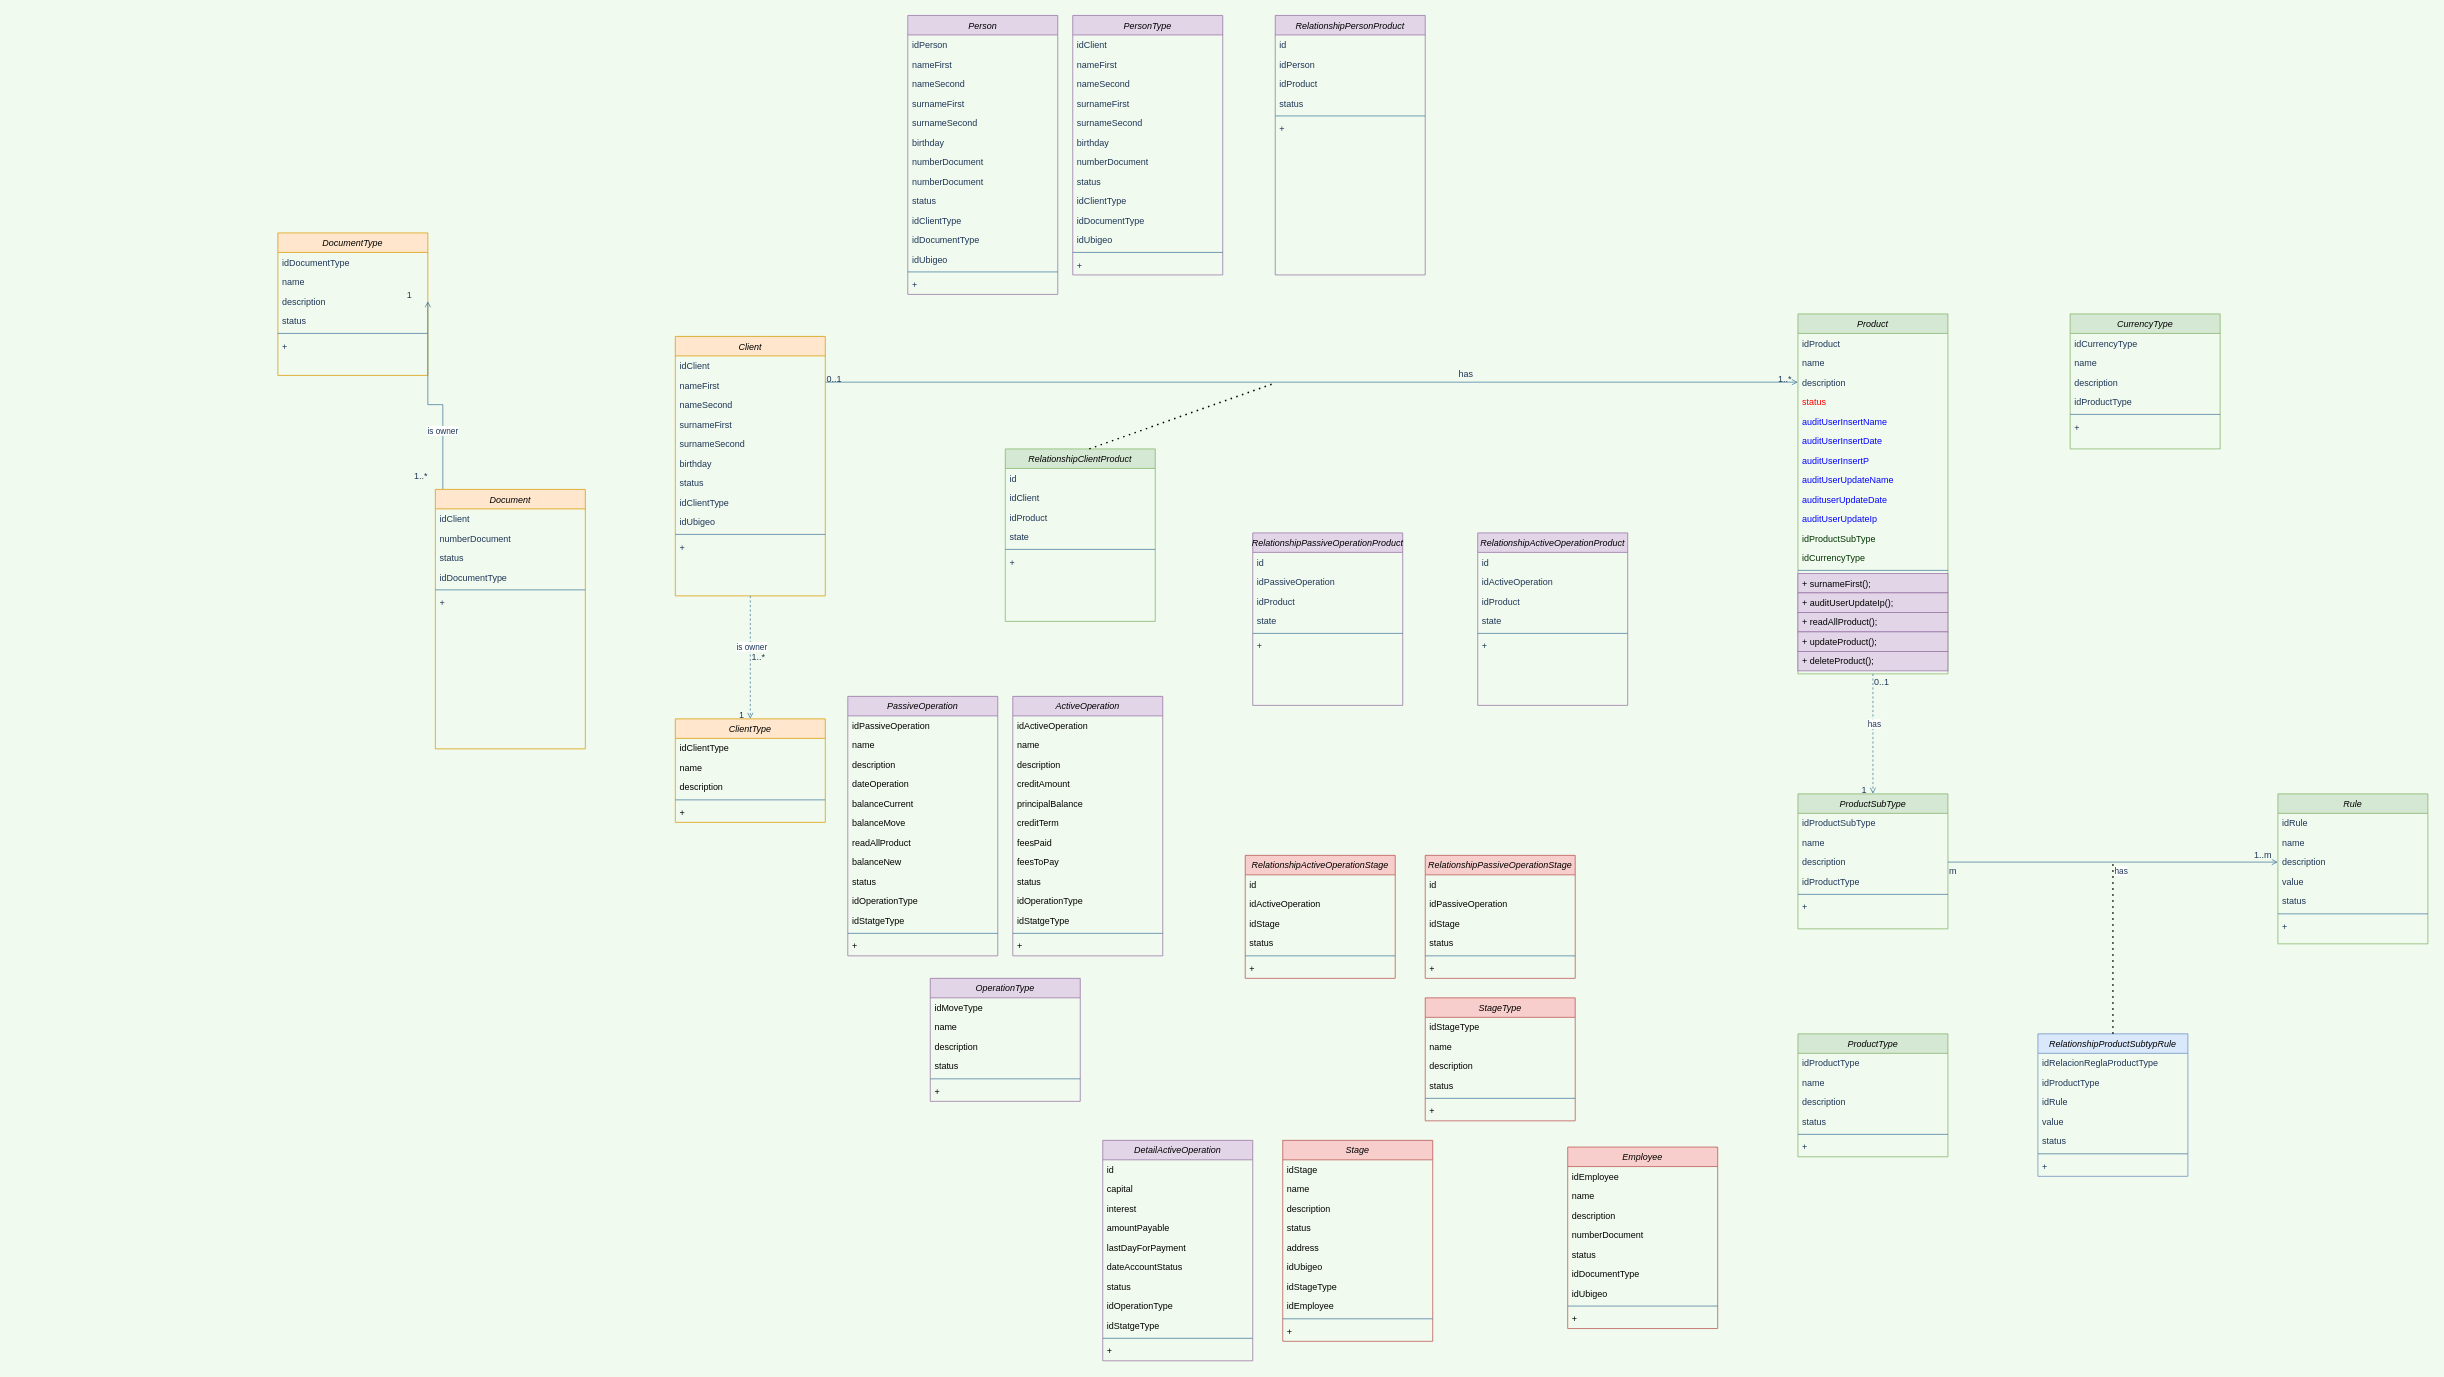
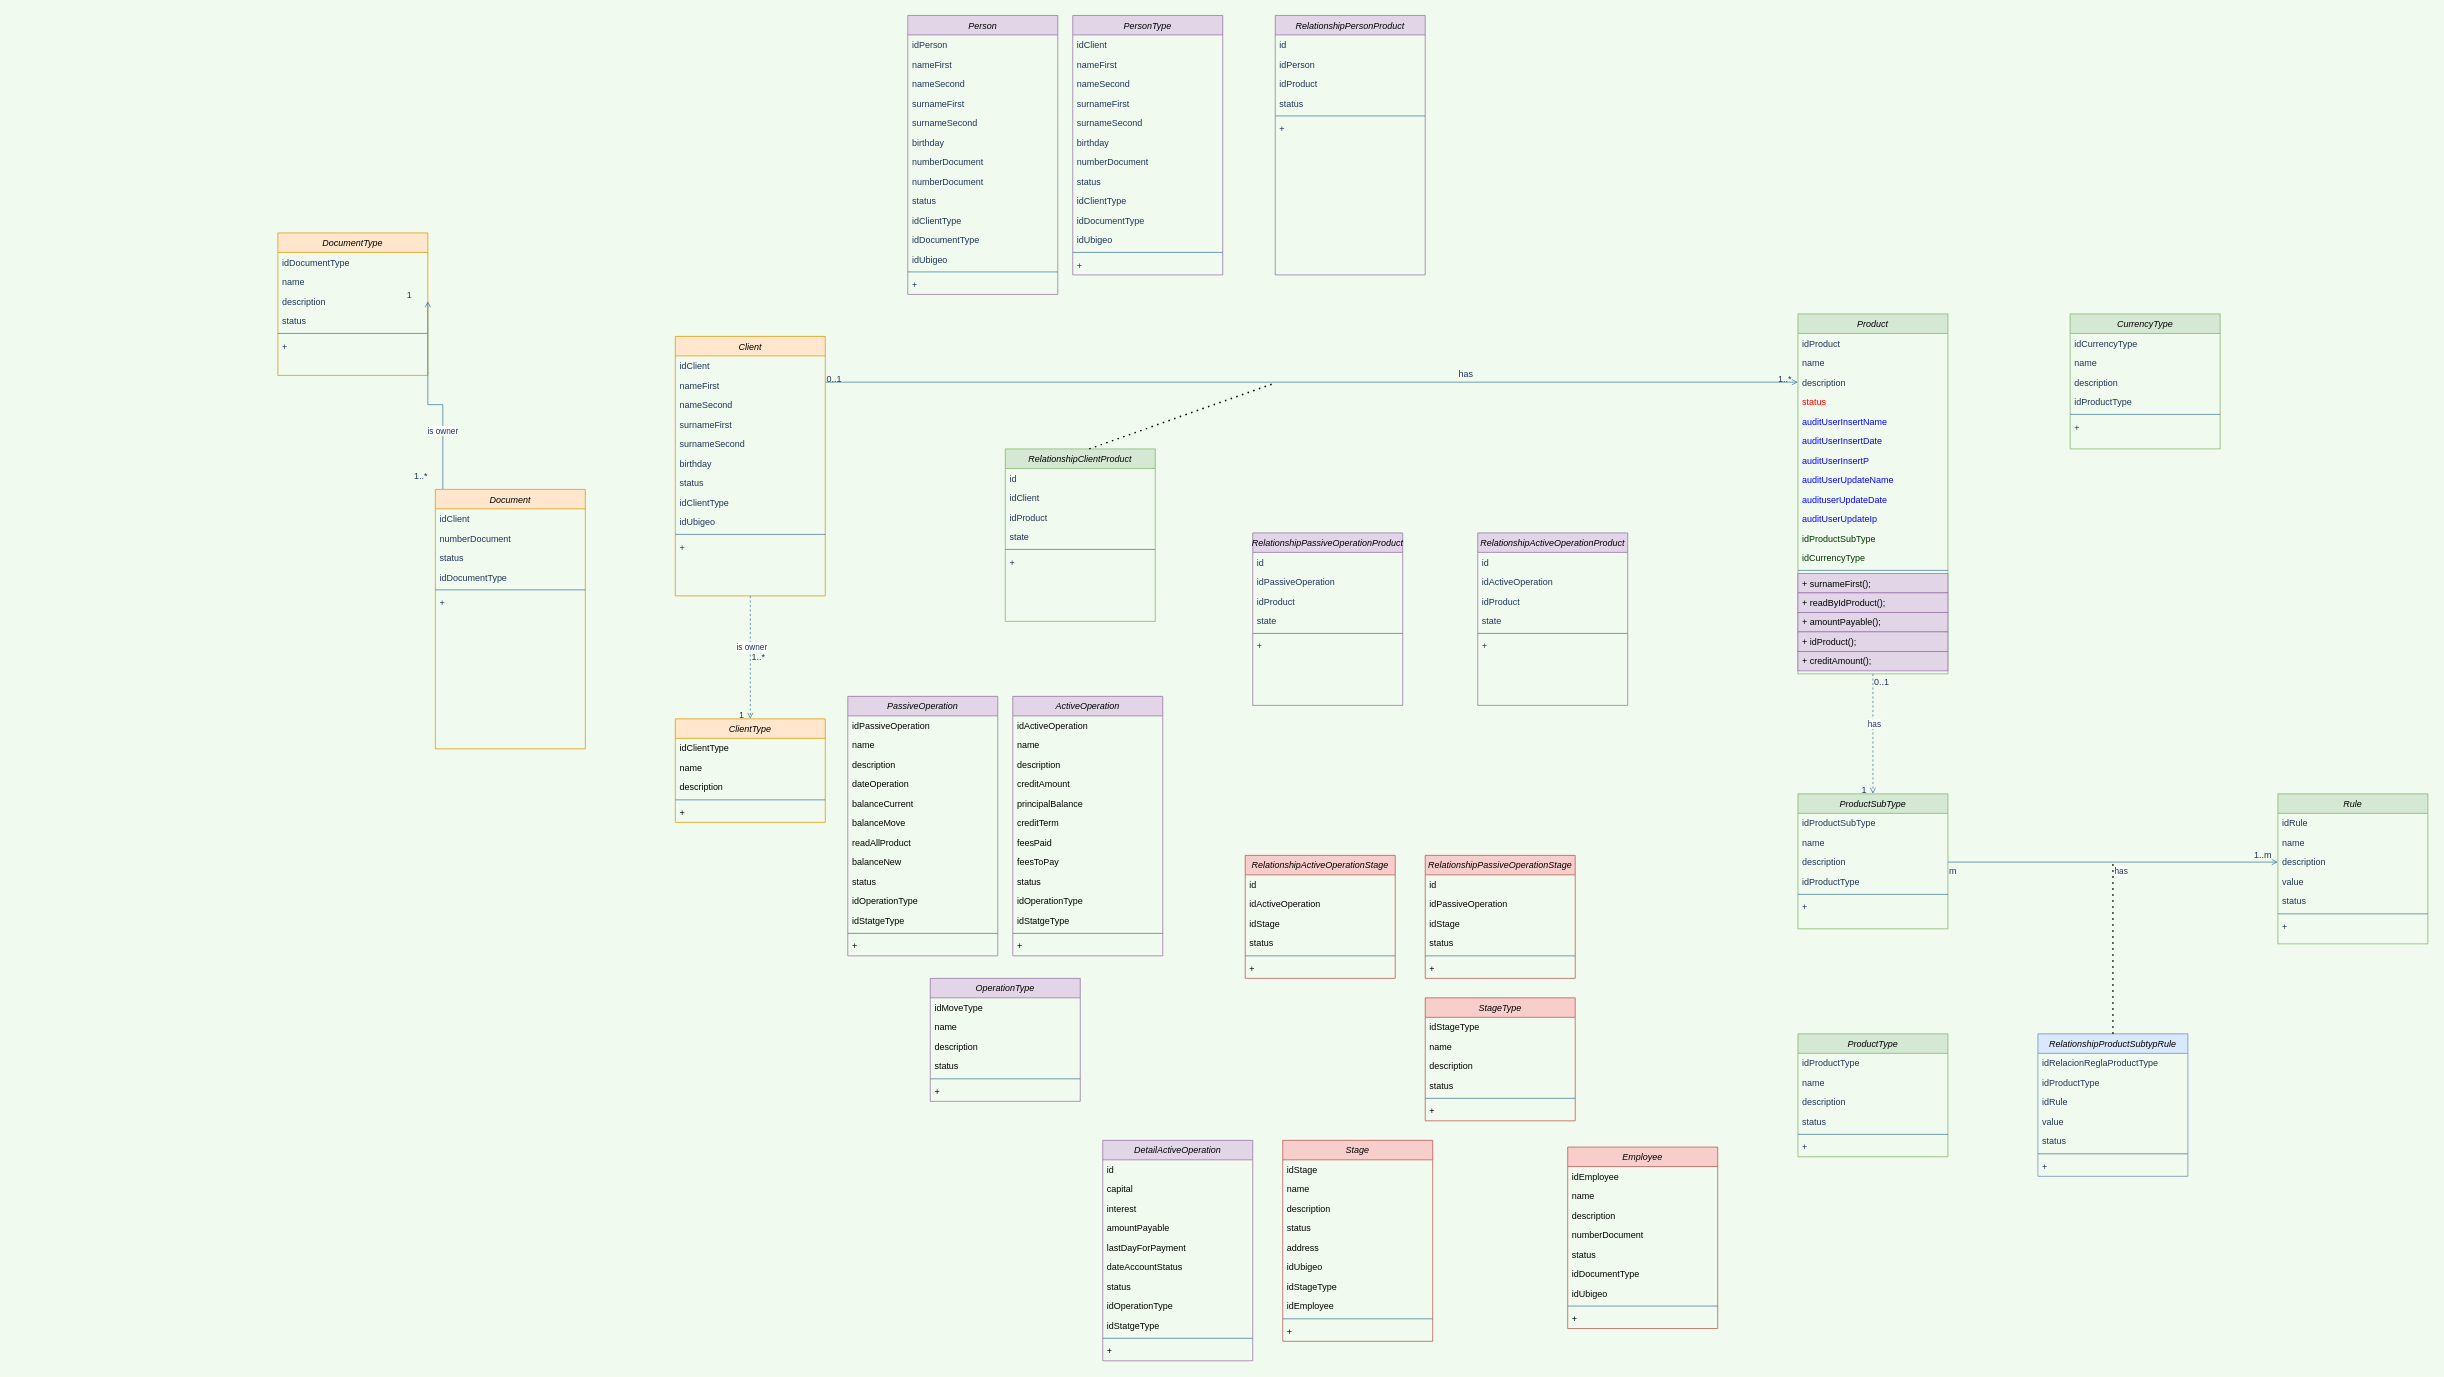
- <mxCell id="29" value="+ auditUserUpdateIp();" style="text;align=left;verticalAlign=top;spacingLeft=4;spacingRight=4;overflow=hidden;rotatable=0;points=[[0,0.5],[1,0.5]];portConstraint=eastwest;fillColor=#e1d5e7;strokeColor=#9673a6;" parent="14" vertex="1"><mxGeometry y="372" width="200" height="26" as="geometry" /></mxCell>
+ <mxCell id="29" value="+ readByIdProduct();" style="text;align=left;verticalAlign=top;spacingLeft=4;spacingRight=4;overflow=hidden;rotatable=0;points=[[0,0.5],[1,0.5]];portConstraint=eastwest;fillColor=#e1d5e7;strokeColor=#9673a6;" parent="14" vertex="1"><mxGeometry y="372" width="200" height="26" as="geometry" /></mxCell>
- <mxCell id="30" value="+ readAllProduct();" style="text;align=left;verticalAlign=top;spacingLeft=4;spacingRight=4;overflow=hidden;rotatable=0;points=[[0,0.5],[1,0.5]];portConstraint=eastwest;fillColor=#e1d5e7;strokeColor=#9673a6;" parent="14" vertex="1"><mxGeometry y="398" width="200" height="26" as="geometry" /></mxCell>
+ <mxCell id="30" value="+ amountPayable();" style="text;align=left;verticalAlign=top;spacingLeft=4;spacingRight=4;overflow=hidden;rotatable=0;points=[[0,0.5],[1,0.5]];portConstraint=eastwest;fillColor=#e1d5e7;strokeColor=#9673a6;" parent="14" vertex="1"><mxGeometry y="398" width="200" height="26" as="geometry" /></mxCell>
- <mxCell id="31" value="+ updateProduct();" style="text;align=left;verticalAlign=top;spacingLeft=4;spacingRight=4;overflow=hidden;rotatable=0;points=[[0,0.5],[1,0.5]];portConstraint=eastwest;fillColor=#e1d5e7;strokeColor=#9673a6;" parent="14" vertex="1"><mxGeometry y="424" width="200" height="26" as="geometry" /></mxCell>
+ <mxCell id="31" value="+ idProduct();" style="text;align=left;verticalAlign=top;spacingLeft=4;spacingRight=4;overflow=hidden;rotatable=0;points=[[0,0.5],[1,0.5]];portConstraint=eastwest;fillColor=#e1d5e7;strokeColor=#9673a6;" parent="14" vertex="1"><mxGeometry y="424" width="200" height="26" as="geometry" /></mxCell>
- <mxCell id="32" value="+ deleteProduct();" style="text;align=left;verticalAlign=top;spacingLeft=4;spacingRight=4;overflow=hidden;rotatable=0;points=[[0,0.5],[1,0.5]];portConstraint=eastwest;fillColor=#e1d5e7;strokeColor=#9673a6;" parent="14" vertex="1"><mxGeometry y="450" width="200" height="26" as="geometry" /></mxCell>
+ <mxCell id="32" value="+ creditAmount();" style="text;align=left;verticalAlign=top;spacingLeft=4;spacingRight=4;overflow=hidden;rotatable=0;points=[[0,0.5],[1,0.5]];portConstraint=eastwest;fillColor=#e1d5e7;strokeColor=#9673a6;" parent="14" vertex="1"><mxGeometry y="450" width="200" height="26" as="geometry" /></mxCell>
